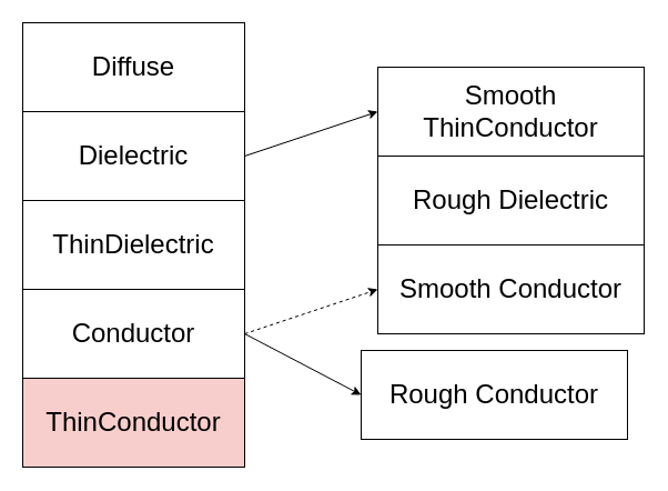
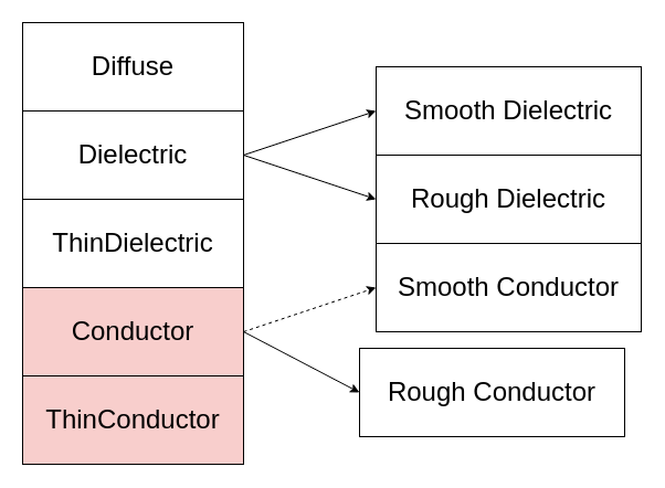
- <mxCell id="11" value="&lt;font style=&quot;font-size: 24px;&quot;&gt;Smooth ThinConductor&lt;/font&gt;" style="rounded=0;whiteSpace=wrap;html=1;" vertex="1" parent="1"><mxGeometry x="340" y="60" width="240" height="80" as="geometry" /></mxCell>
+ <mxCell id="11" value="&lt;font style=&quot;font-size: 24px;&quot;&gt;Smooth Dielectric&lt;/font&gt;" style="rounded=0;whiteSpace=wrap;html=1;" vertex="1" parent="1"><mxGeometry x="340" y="60" width="240" height="80" as="geometry" /></mxCell>
+ <mxCell id="4" style="edgeStyle=none;html=1;exitX=1;exitY=0.5;exitDx=0;exitDy=0;entryX=0;entryY=0.5;entryDx=0;entryDy=0;fontSize=24;" edge="1" parent="1" source="5" target="12"><mxGeometry relative="1" as="geometry" /></mxCell>
- <mxCell id="9" value="&lt;font style=&quot;font-size: 24px;&quot;&gt;Conductor&lt;/font&gt;" style="rounded=0;whiteSpace=wrap;html=1;" vertex="1" parent="1"><mxGeometry x="20" y="260" width="200" height="80" as="geometry" /></mxCell>
+ <mxCell id="9" value="&lt;font style=&quot;font-size: 24px;&quot;&gt;Conductor&lt;/font&gt;" style="rounded=0;whiteSpace=wrap;html=1;fillColor=#f8cecc;" vertex="1" parent="1"><mxGeometry x="20" y="260" width="200" height="80" as="geometry" /></mxCell>
